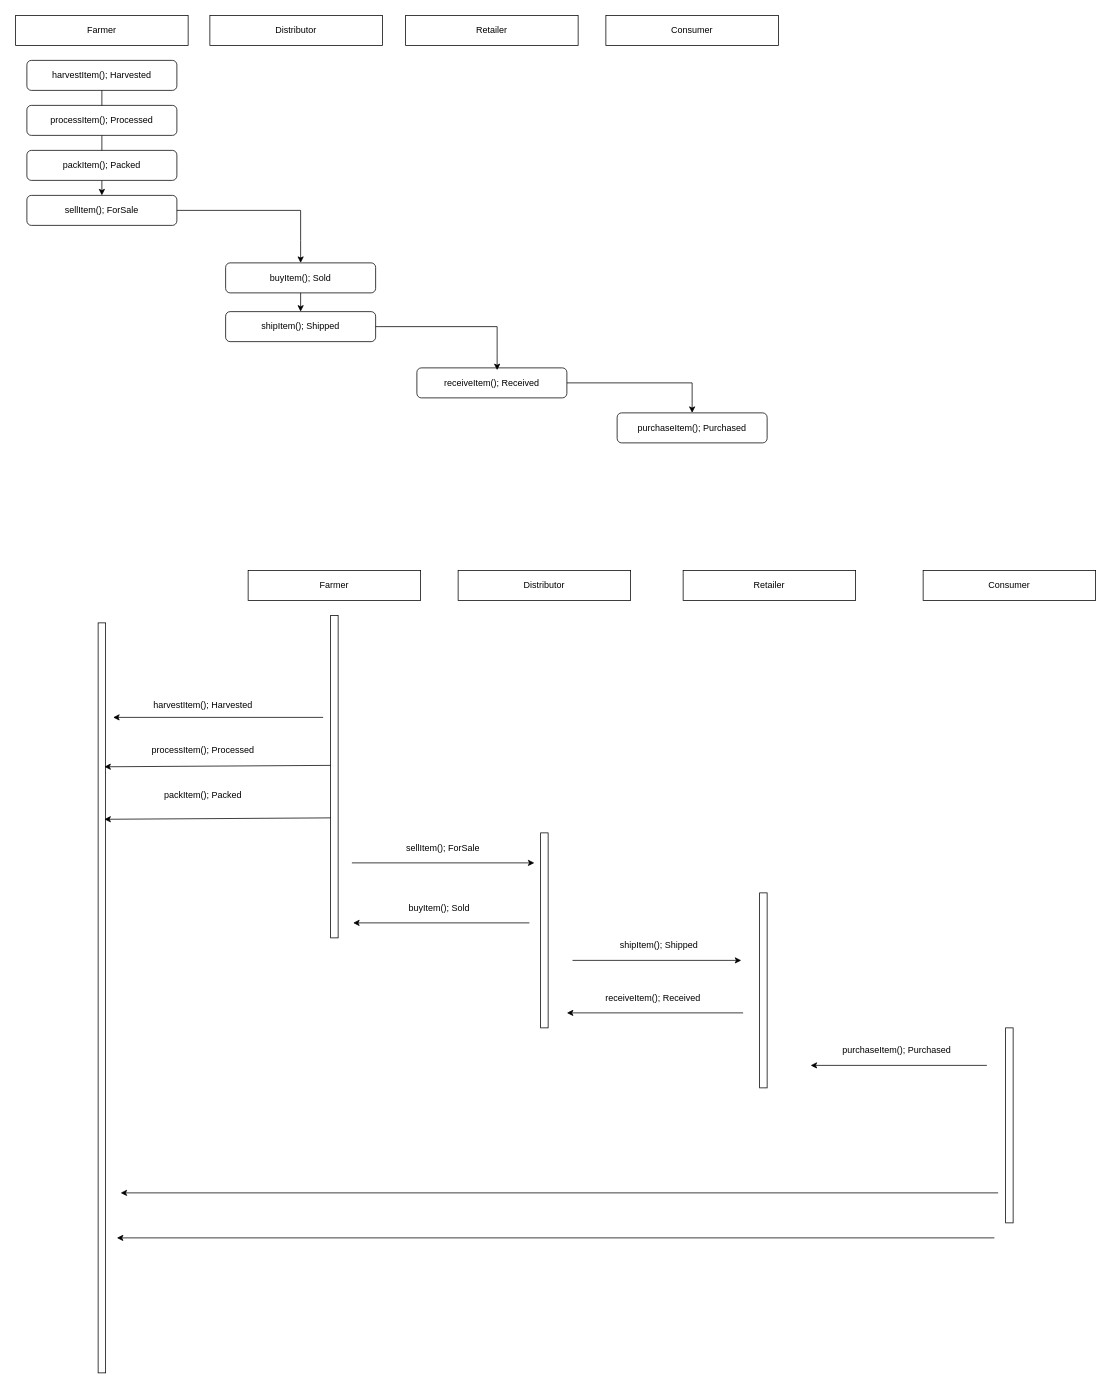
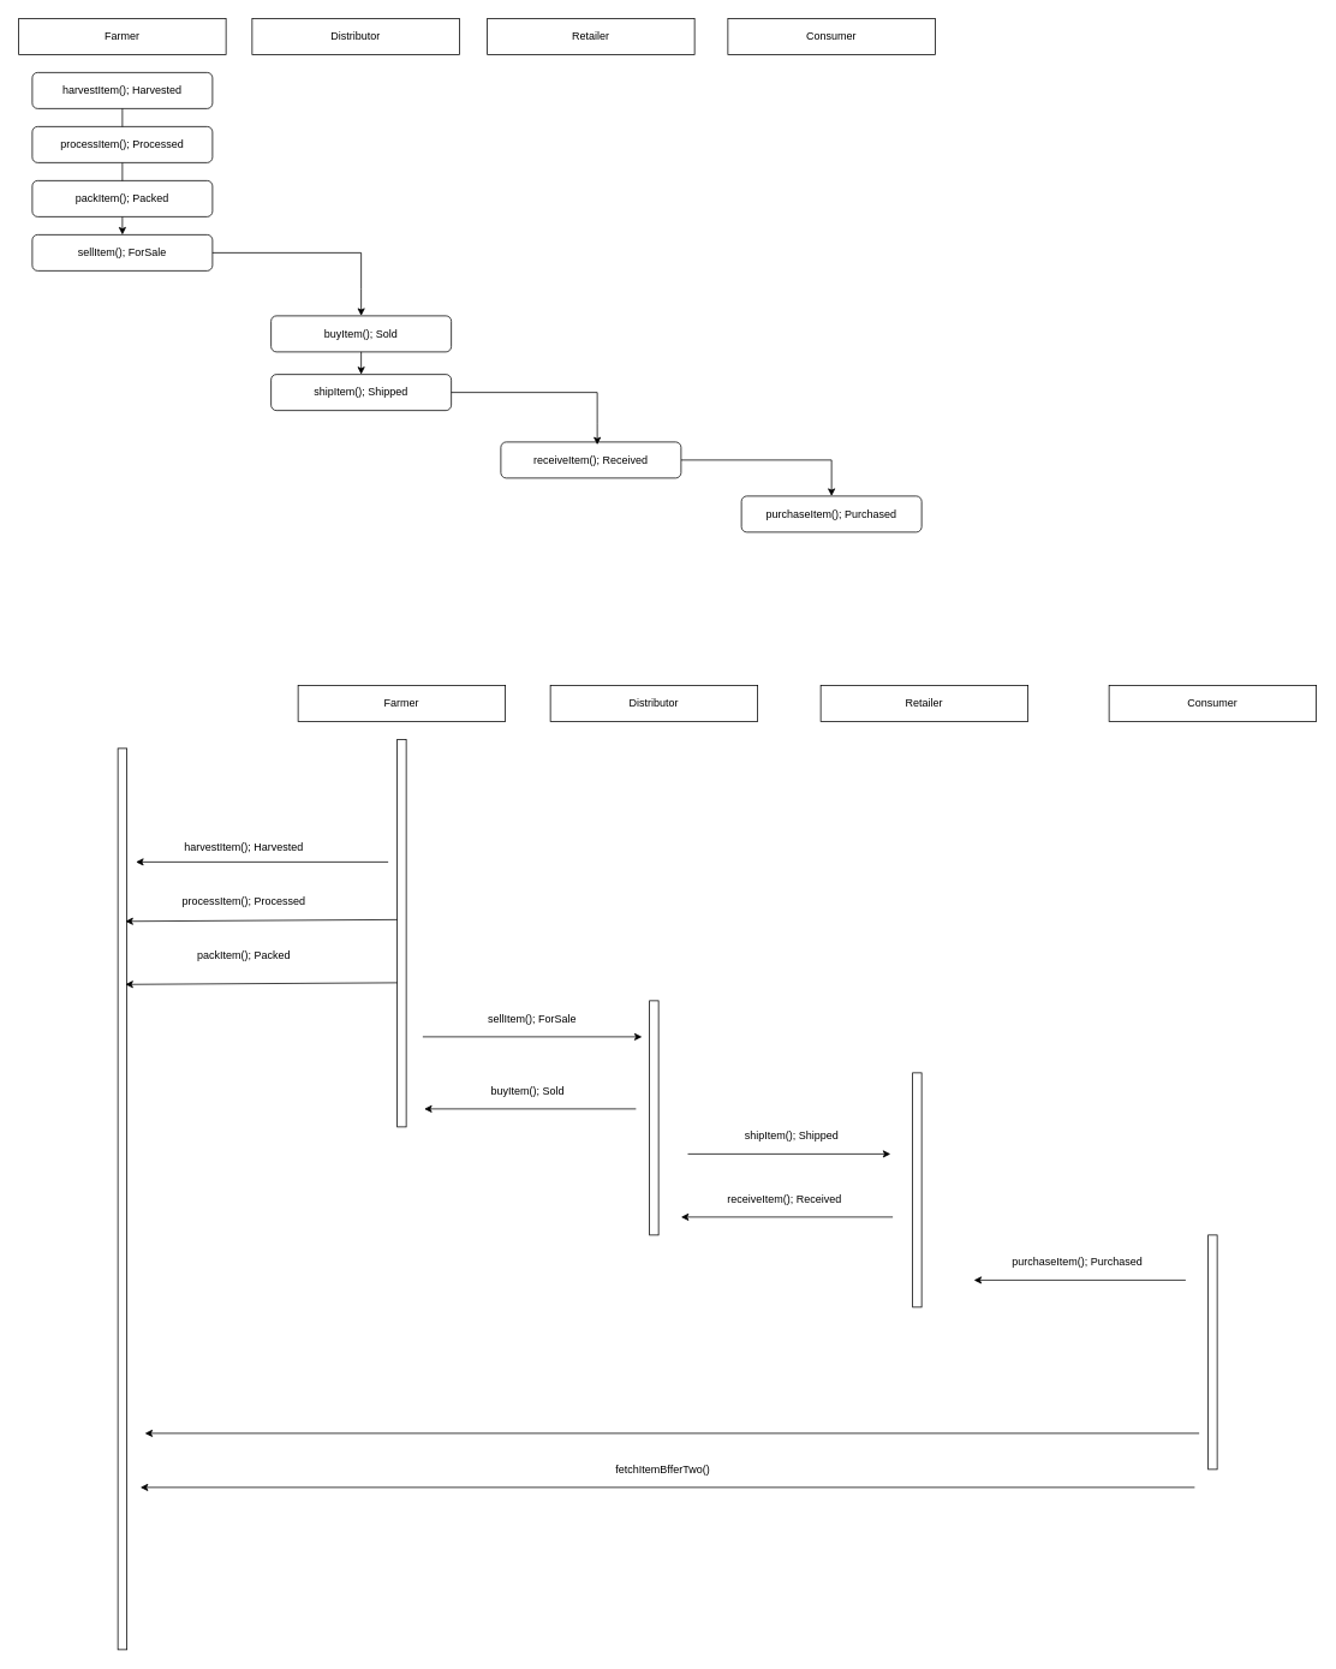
+ <mxCell id="45" value="fetchItemBfferTwo()" style="rounded=1;whiteSpace=wrap;html=1;strokeColor=none;fillColor=none;" vertex="1" parent="1"><mxGeometry x="635" y="1610" width="200" height="40" as="geometry" /></mxCell>
